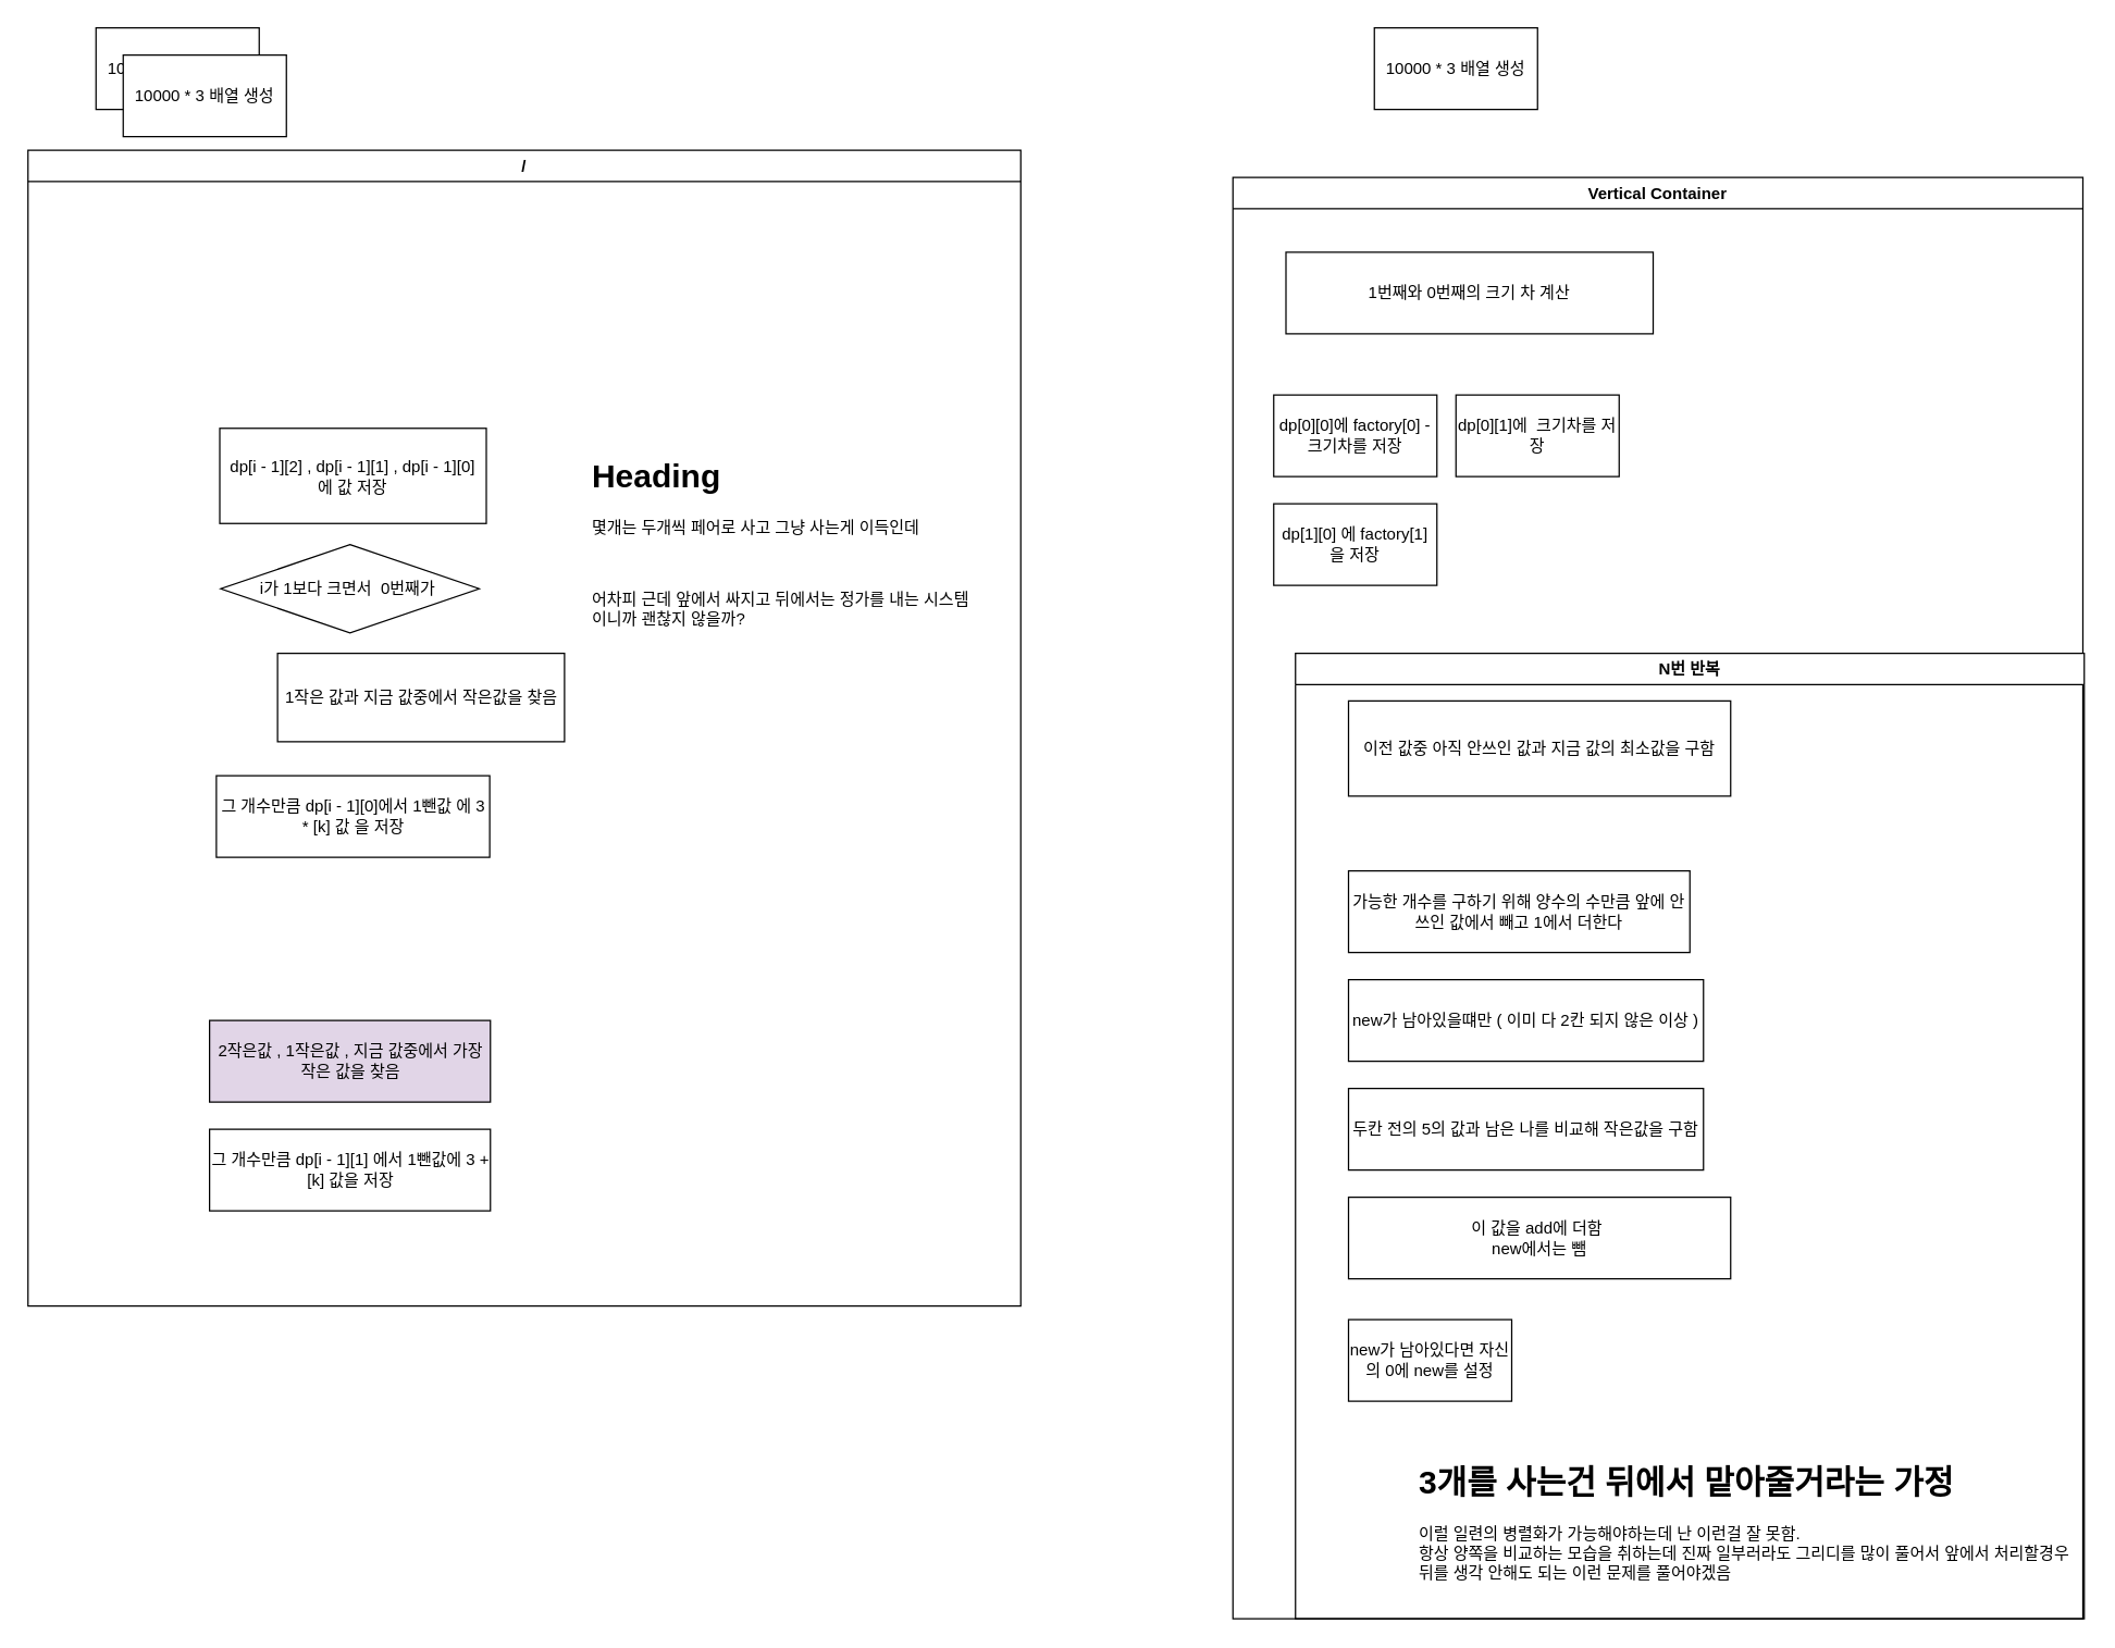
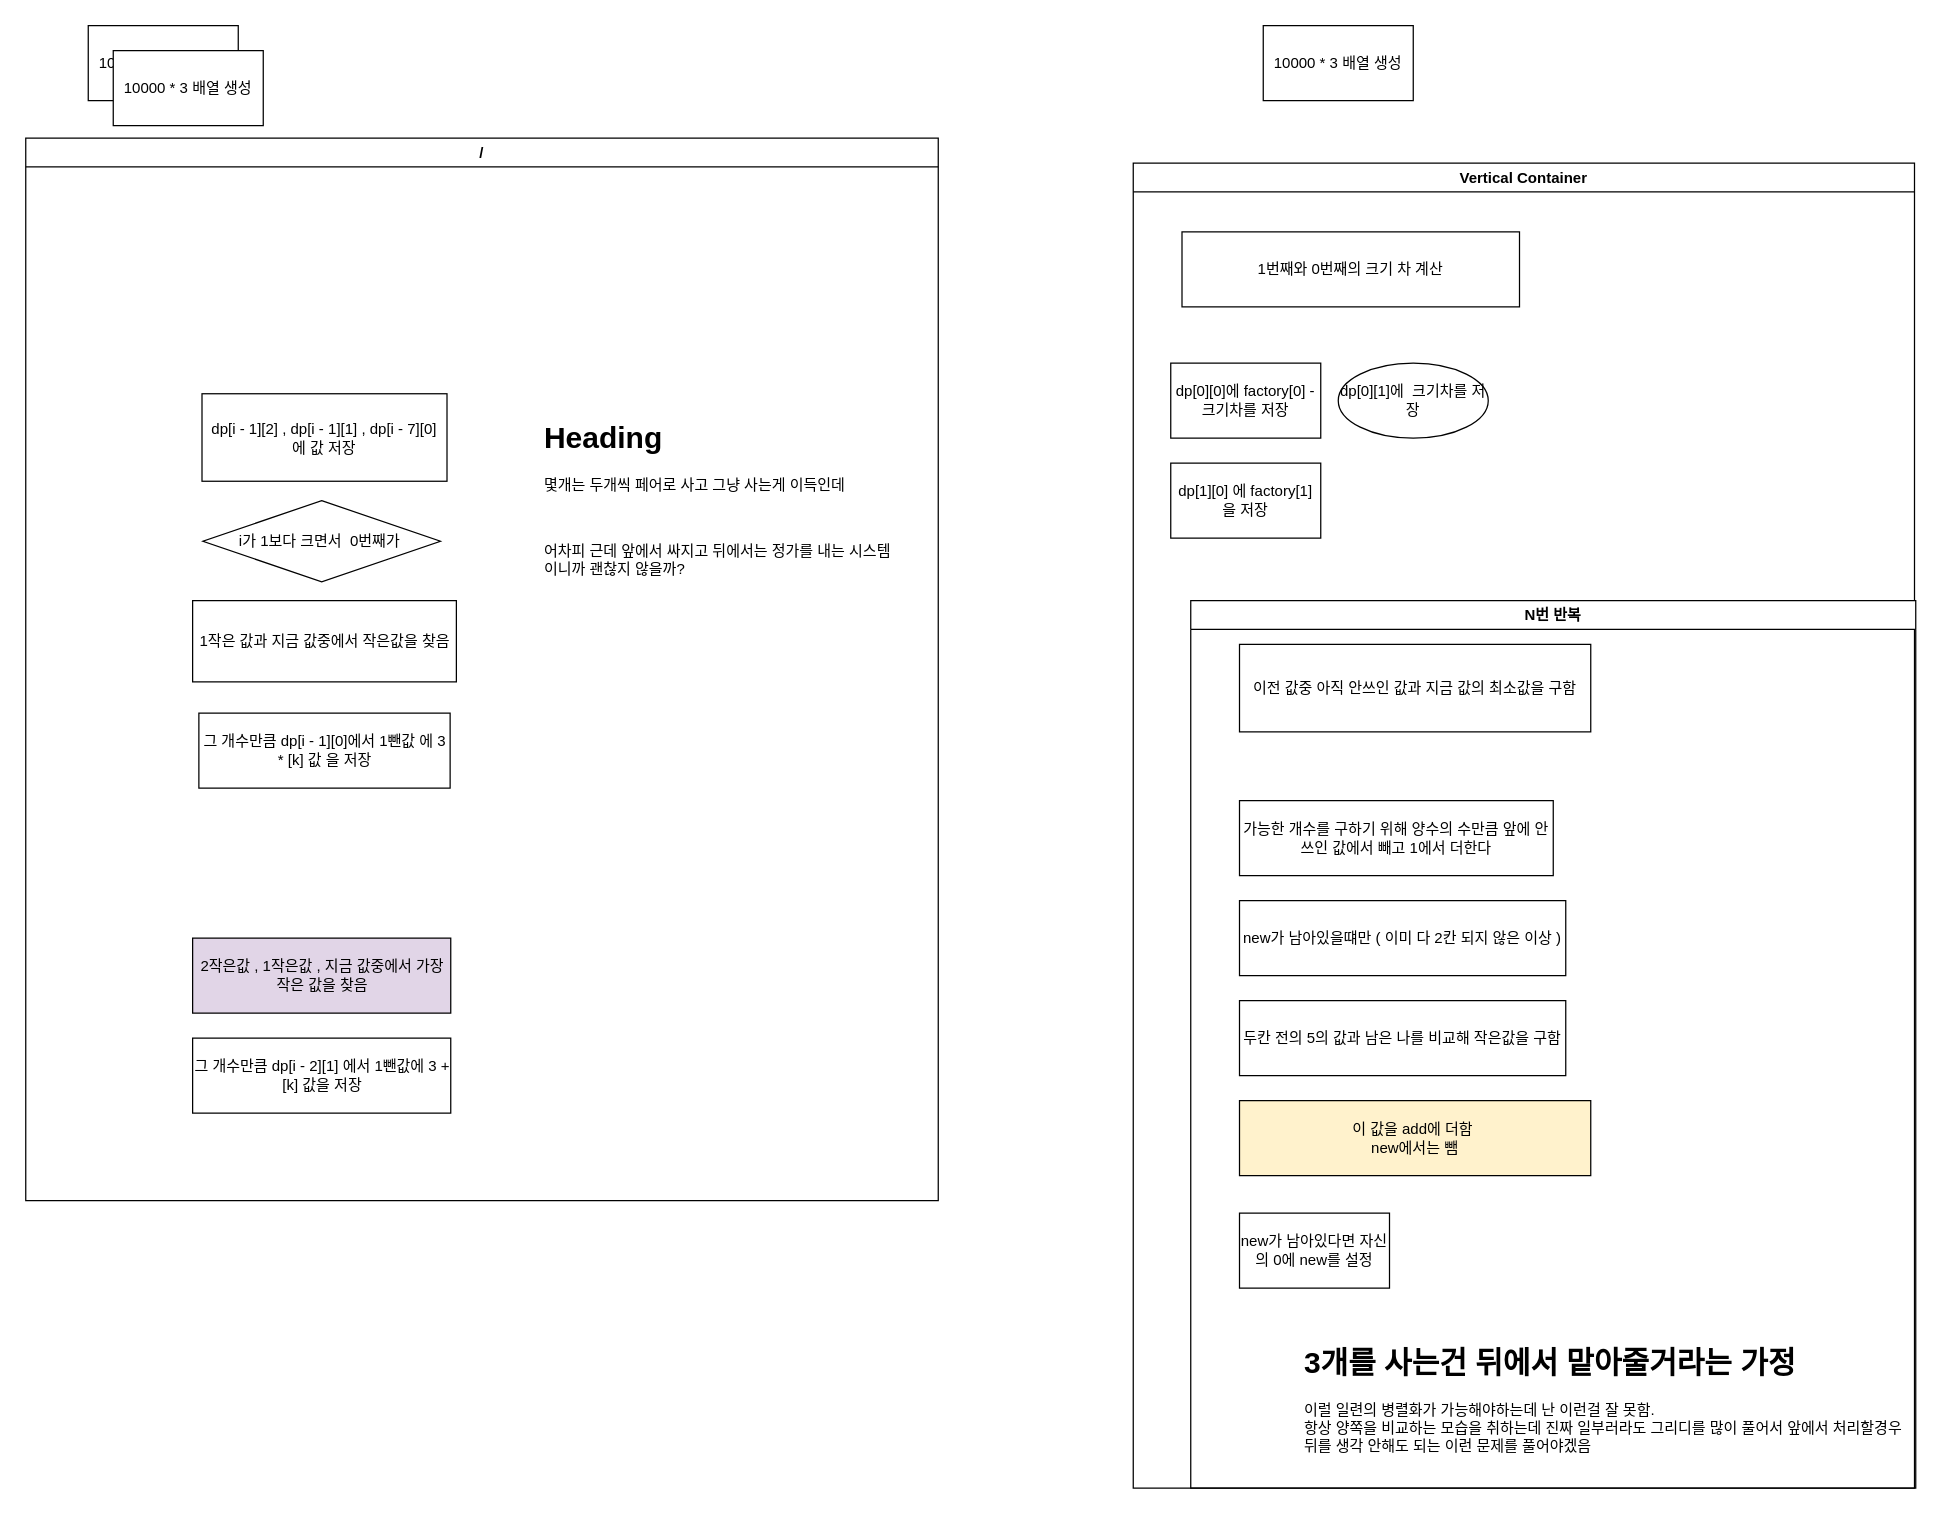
- <mxCell id="16" value="dp[0][1]에&amp;nbsp; 크기차를 저장" style="rounded=0;whiteSpace=wrap;html=1;" vertex="1" parent="12"><mxGeometry x="164" y="160" width="120" height="60" as="geometry" /></mxCell>
+ <mxCell id="16" value="dp[0][1]에&amp;nbsp; 크기차를 저장" style="ellipse;whiteSpace=wrap;html=1;" vertex="1" parent="12"><mxGeometry x="164" y="160" width="120" height="60" as="geometry" /></mxCell>
- <mxCell id="8" value="dp[i - 1][2] , dp[i - 1][1] , dp[i - 1][0] 에 값 저장" style="rounded=0;whiteSpace=wrap;html=1;" vertex="1" parent="2"><mxGeometry x="141" y="204.5" width="196" height="70" as="geometry" /></mxCell>
+ <mxCell id="8" value="dp[i - 1][2] , dp[i - 1][1] , dp[i - 7][0] 에 값 저장" style="rounded=0;whiteSpace=wrap;html=1;" vertex="1" parent="2"><mxGeometry x="141" y="204.5" width="196" height="70" as="geometry" /></mxCell>
- <mxCell id="5" value="1작은 값과 지금 값중에서 작은값을 찾음" style="rounded=0;whiteSpace=wrap;html=1;" vertex="1" parent="2"><mxGeometry x="183.5" y="370" width="211" height="65" as="geometry" /></mxCell>
+ <mxCell id="5" value="1작은 값과 지금 값중에서 작은값을 찾음" style="rounded=0;whiteSpace=wrap;html=1;" vertex="1" parent="2"><mxGeometry x="133.5" y="370" width="211" height="65" as="geometry" /></mxCell>
- <mxCell id="7" value="그 개수만큼 dp[i - 1][1] 에서 1뺀값에 3 + [k] 값을 저장" style="rounded=0;whiteSpace=wrap;html=1;" vertex="1" parent="2"><mxGeometry x="133.5" y="720" width="206.5" height="60" as="geometry" /></mxCell>
+ <mxCell id="7" value="그 개수만큼 dp[i - 2][1] 에서 1뺀값에 3 + [k] 값을 저장" style="rounded=0;whiteSpace=wrap;html=1;" vertex="1" parent="2"><mxGeometry x="133.5" y="720" width="206.5" height="60" as="geometry" /></mxCell>
- <mxCell id="22" value="이 값을 add에 더함&amp;nbsp;&lt;br&gt;new에서는 뺌" style="rounded=0;whiteSpace=wrap;html=1;" vertex="1" parent="17"><mxGeometry x="39" y="400" width="281" height="60" as="geometry" /></mxCell>
+ <mxCell id="22" value="이 값을 add에 더함&amp;nbsp;&lt;br&gt;new에서는 뺌" style="rounded=0;whiteSpace=wrap;html=1;fillColor=#fff2cc;" vertex="1" parent="17"><mxGeometry x="39" y="400" width="281" height="60" as="geometry" /></mxCell>
